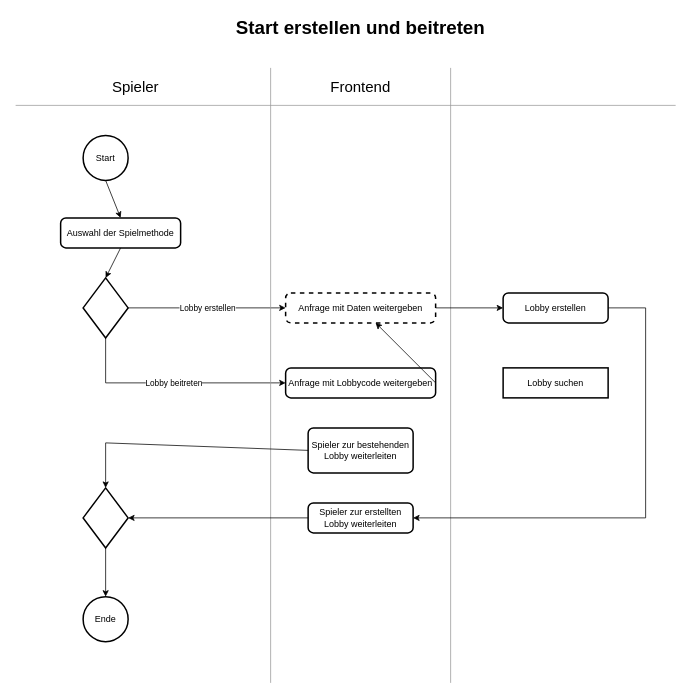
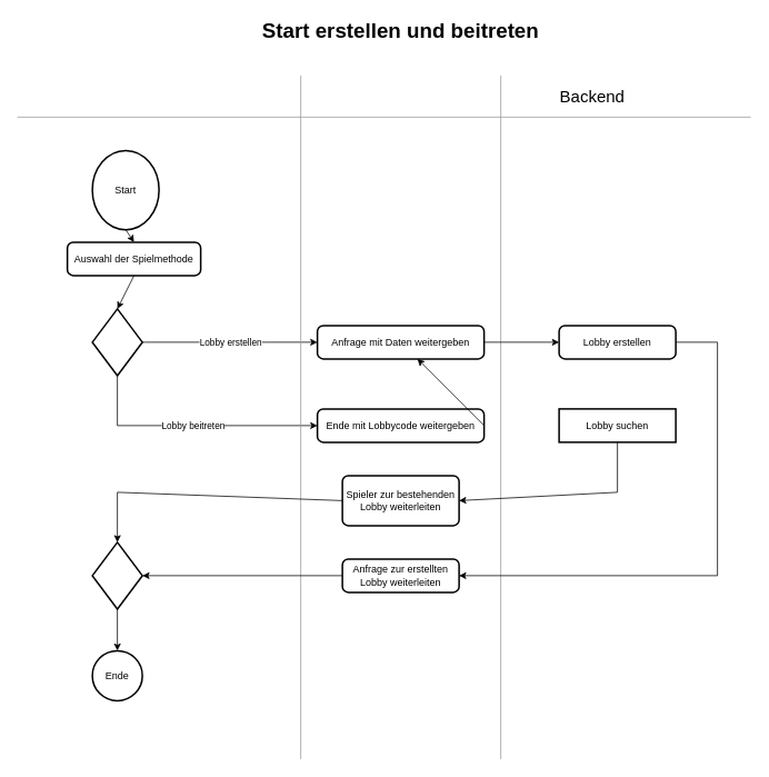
- <mxCell id="14" value="&lt;font style=&quot;font-size: 20px;&quot;&gt;Spieler&lt;/font&gt;" style="text;html=1;whiteSpace=wrap;strokeColor=none;fillColor=none;align=center;verticalAlign=middle;rounded=0;" vertex="1" parent="1"><mxGeometry x="150" y="100" width="60" height="30" as="geometry" /></mxCell>
- <mxCell id="13" value="&lt;font style=&quot;font-size: 20px;&quot;&gt;Frontend&lt;/font&gt;" style="text;html=1;whiteSpace=wrap;strokeColor=none;fillColor=none;align=center;verticalAlign=middle;rounded=0;" vertex="1" parent="1"><mxGeometry x="450" y="100" width="60" height="30" as="geometry" /></mxCell>
+ <mxCell id="15" value="&lt;font style=&quot;font-size: 20px;&quot;&gt;Backend&lt;/font&gt;" style="text;html=1;whiteSpace=wrap;strokeColor=none;fillColor=none;align=center;verticalAlign=middle;rounded=0;" vertex="1" parent="1"><mxGeometry x="680" y="100" width="60" height="30" as="geometry" /></mxCell>
- <mxCell id="3" value="Start" style="strokeWidth=2;html=1;shape=mxgraph.flowchart.start_2;whiteSpace=wrap;" vertex="1" parent="1"><mxGeometry x="110" y="180" width="60" height="60" as="geometry" /></mxCell>
+ <mxCell id="3" value="Start" style="strokeWidth=2;html=1;shape=mxgraph.flowchart.start_2;whiteSpace=wrap;" vertex="1" parent="1"><mxGeometry x="110" y="180" width="80" height="95" as="geometry" /></mxCell>
- <mxCell id="5" value="Anfrage mit Daten weitergeben" style="rounded=1;whiteSpace=wrap;html=1;absoluteArcSize=1;arcSize=14;strokeWidth=2;dashed=1;" vertex="1" parent="1"><mxGeometry x="380" y="390" width="200" height="40" as="geometry" /></mxCell>
+ <mxCell id="5" value="Anfrage mit Daten weitergeben" style="rounded=1;whiteSpace=wrap;html=1;absoluteArcSize=1;arcSize=14;strokeWidth=2;" vertex="1" parent="1"><mxGeometry x="380" y="390" width="200" height="40" as="geometry" /></mxCell>
- <mxCell id="6" value="Anfrage mit Lobbycode weitergeben" style="rounded=1;whiteSpace=wrap;html=1;absoluteArcSize=1;arcSize=14;strokeWidth=2;portConstraint=north;" vertex="1" parent="1"><mxGeometry x="380" y="490" width="200" height="40" as="geometry" /></mxCell>
+ <mxCell id="6" value="Ende mit Lobbycode weitergeben" style="rounded=1;whiteSpace=wrap;html=1;absoluteArcSize=1;arcSize=14;strokeWidth=2;portConstraint=north;" vertex="1" parent="1"><mxGeometry x="380" y="490" width="200" height="40" as="geometry" /></mxCell>
+ <mxCell id="27" value="" style="endArrow=classic;html=1;rounded=0;exitX=0.5;exitY=1;exitDx=0;exitDy=0;entryX=1;entryY=0.5;entryDx=0;entryDy=0;" edge="1" parent="1" source="24" target="26"><mxGeometry width="50" height="50" relative="1" as="geometry"><mxPoint x="710" y="500" as="sourcePoint" /><mxPoint x="760" y="450" as="targetPoint" /><Array as="points"><mxPoint x="740" y="590" /></Array></mxGeometry></mxCell>
- <mxCell id="22" value="Spieler zur erstellten Lobby weiterleiten" style="rounded=1;whiteSpace=wrap;html=1;absoluteArcSize=1;arcSize=14;strokeWidth=2;" vertex="1" parent="1"><mxGeometry x="410" y="670" width="140" height="40" as="geometry" /></mxCell>
+ <mxCell id="22" value="Anfrage zur erstellten Lobby weiterleiten" style="rounded=1;whiteSpace=wrap;html=1;absoluteArcSize=1;arcSize=14;strokeWidth=2;" vertex="1" parent="1"><mxGeometry x="410" y="670" width="140" height="40" as="geometry" /></mxCell>
- <mxCell id="4" value="Ende" style="strokeWidth=2;html=1;shape=mxgraph.flowchart.start_2;whiteSpace=wrap;" vertex="1" parent="1"><mxGeometry x="110" y="795" width="60" height="60" as="geometry" /></mxCell>
+ <mxCell id="4" value="Ende" style="strokeWidth=2;html=1;shape=mxgraph.flowchart.start_2;whiteSpace=wrap;" vertex="1" parent="1"><mxGeometry x="110" y="780" width="60" height="60" as="geometry" /></mxCell>
